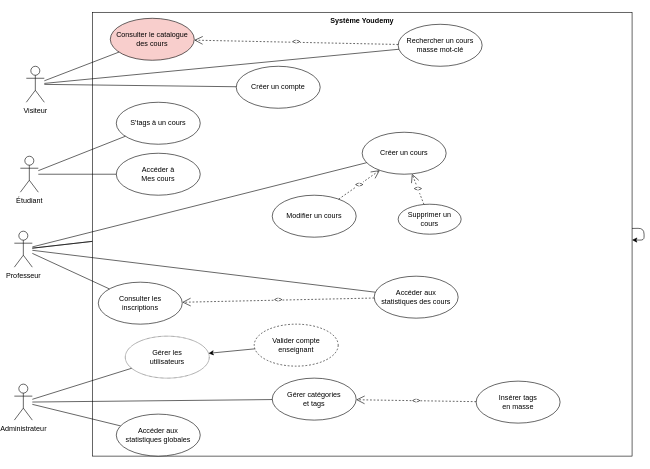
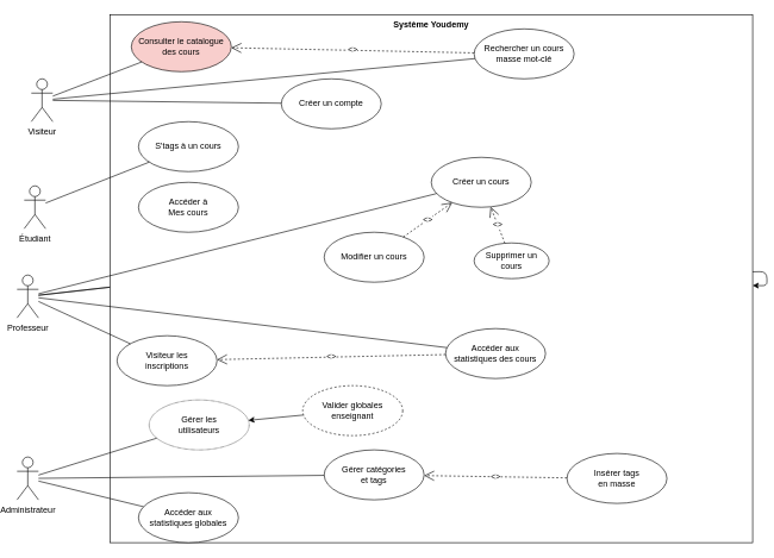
- <mxCell id="34" value="" style="endArrow=none;html=1;rounded=0;" parent="1" source="3" target="13" edge="1"><mxGeometry relative="1" as="geometry" /></mxCell>
- <mxCell id="17" value="Consulter les&#10;inscriptions" style="ellipse;whiteSpace=wrap;html=1;" parent="1" vertex="1"><mxGeometry x="160" y="470" width="140" height="70" as="geometry" /></mxCell>
+ <mxCell id="17" value="Visiteur les&#10;inscriptions" style="ellipse;whiteSpace=wrap;html=1;" parent="1" vertex="1"><mxGeometry x="160" y="470" width="140" height="70" as="geometry" /></mxCell>
- <mxCell id="21" value="Valider compte&#10;enseignant" style="ellipse;whiteSpace=wrap;html=1;dashed=1;" parent="1" vertex="1"><mxGeometry x="420" y="540" width="140" height="70" as="geometry" /></mxCell>
+ <mxCell id="21" value="Valider globales&#10;enseignant" style="ellipse;whiteSpace=wrap;html=1;dashed=1;" parent="1" vertex="1"><mxGeometry x="420" y="540" width="140" height="70" as="geometry" /></mxCell>
